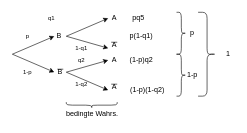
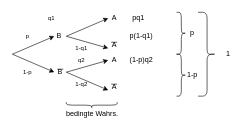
- <mxCell id="20" value="pq5" style="text;html=1;align=center;verticalAlign=middle;resizable=0;points=[];autosize=1;" parent="1" vertex="1"><mxGeometry x="210" y="20" width="40" height="20" as="geometry" /></mxCell>
+ <mxCell id="20" value="pq1" style="text;html=1;align=center;verticalAlign=middle;resizable=0;points=[];autosize=1;" parent="1" vertex="1"><mxGeometry x="210" y="20" width="40" height="20" as="geometry" /></mxCell>
- <mxCell id="23" value="(1-p)(1-q2)" style="text;html=1;align=center;verticalAlign=middle;resizable=0;points=[];autosize=1;" parent="1" vertex="1"><mxGeometry x="210" y="140" width="70" height="20" as="geometry" /></mxCell>
